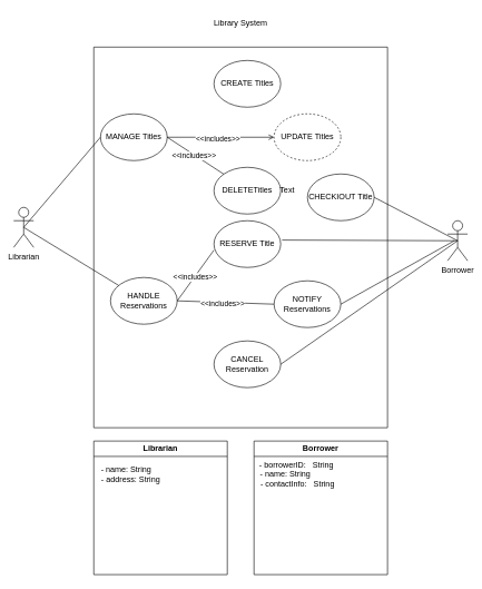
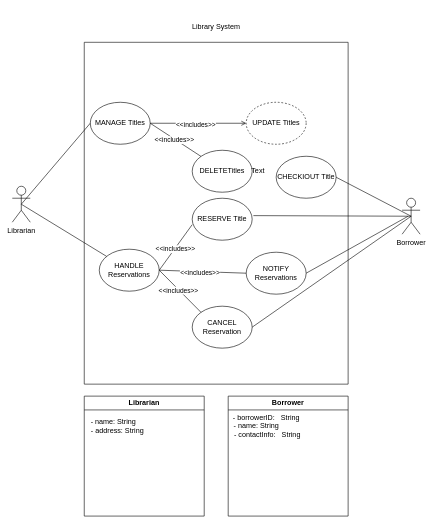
- <mxCell id="35" value="Library System" style="text;html=1;align=center;verticalAlign=middle;whiteSpace=wrap;rounded=0;" vertex="1" parent="1"><mxGeometry x="250" y="10" width="220" height="50" as="geometry" /></mxCell>
+ <mxCell id="35" value="Library System" style="text;html=1;align=center;verticalAlign=middle;whiteSpace=wrap;rounded=0;" vertex="1" parent="1"><mxGeometry x="250" y="20" width="220" height="50" as="geometry" /></mxCell>
- <mxCell id="4" value="CREATE Titles" style="ellipse;whiteSpace=wrap;html=1;" parent="2" vertex="1"><mxGeometry x="180" y="20" width="100" height="70" as="geometry" /></mxCell>
+ <mxCell id="19" value="" style="endArrow=none;html=1;rounded=0;exitX=1;exitY=0.5;exitDx=0;exitDy=0;entryX=0;entryY=0;entryDx=0;entryDy=0;" parent="2" source="11" target="13" edge="1"><mxGeometry width="50" height="50" relative="1" as="geometry"><mxPoint x="120" y="395" as="sourcePoint" /><mxPoint x="190" y="314" as="targetPoint" /></mxGeometry></mxCell>
+ <mxCell id="20" value="&amp;lt;&amp;lt;includes&amp;gt;&amp;gt;" style="edgeLabel;html=1;align=center;verticalAlign=middle;resizable=0;points=[];" parent="19" vertex="1" connectable="0"><mxGeometry x="-0.06" y="-1" relative="1" as="geometry"><mxPoint as="offset" /></mxGeometry></mxCell>
